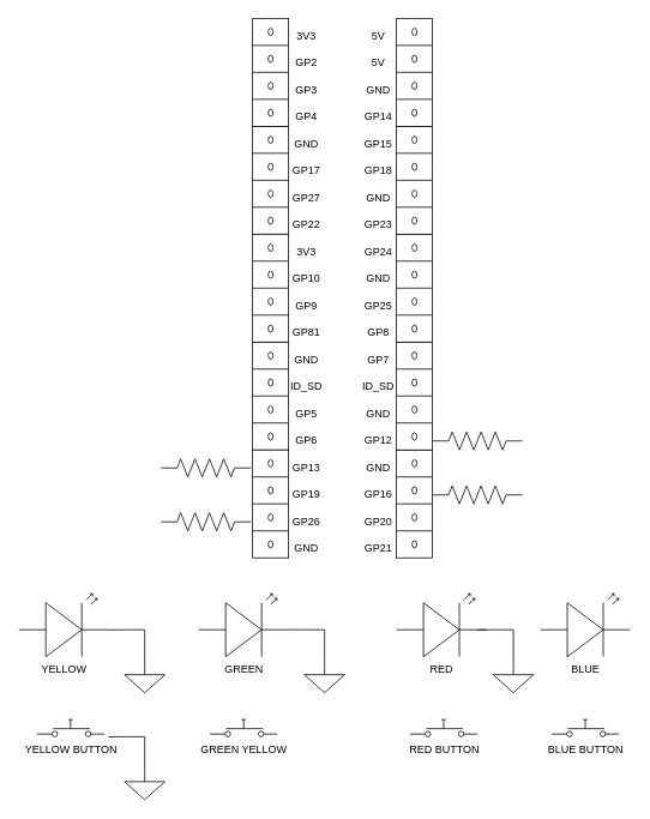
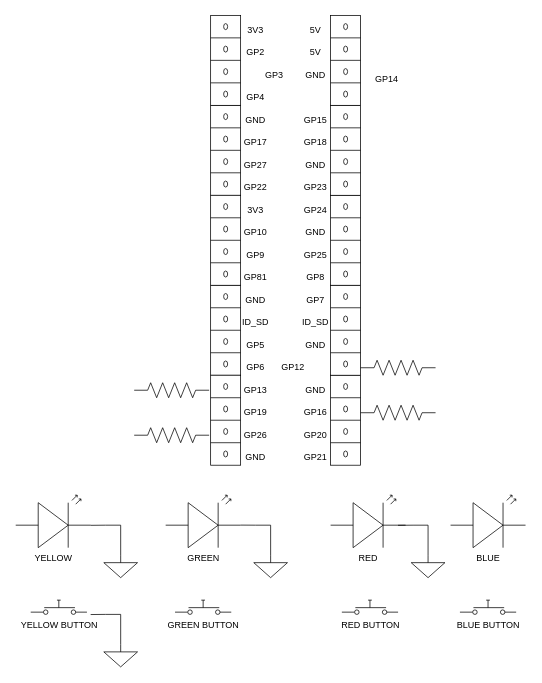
- <mxCell id="22" value="&lt;div&gt;GP3&lt;/div&gt;" style="text;html=1;strokeColor=none;fillColor=none;align=center;verticalAlign=middle;whiteSpace=wrap;rounded=0;" vertex="1" parent="1"><mxGeometry x="320" y="90" width="40" height="20" as="geometry" /></mxCell>
+ <mxCell id="22" value="&lt;div&gt;GP3&lt;/div&gt;" style="text;html=1;strokeColor=none;fillColor=none;align=center;verticalAlign=middle;whiteSpace=wrap;rounded=0;" vertex="1" parent="1"><mxGeometry x="345" y="90" width="40" height="20" as="geometry" /></mxCell>
- <mxCell id="26" value="&lt;div&gt;GP14&lt;/div&gt;" style="text;html=1;strokeColor=none;fillColor=none;align=center;verticalAlign=middle;whiteSpace=wrap;rounded=0;" vertex="1" parent="1"><mxGeometry x="400" y="120" width="40" height="20" as="geometry" /></mxCell>
+ <mxCell id="26" value="&lt;div&gt;GP14&lt;/div&gt;" style="text;html=1;strokeColor=none;fillColor=none;align=center;verticalAlign=middle;whiteSpace=wrap;rounded=0;" vertex="1" parent="1"><mxGeometry x="495" y="95" width="40" height="20" as="geometry" /></mxCell>
- <mxCell id="54" value="&lt;div&gt;GP12&lt;/div&gt;" style="text;html=1;strokeColor=none;fillColor=none;align=center;verticalAlign=middle;whiteSpace=wrap;rounded=0;" vertex="1" parent="1"><mxGeometry x="400" y="480" width="40" height="20" as="geometry" /></mxCell>
+ <mxCell id="54" value="&lt;div&gt;GP12&lt;/div&gt;" style="text;html=1;strokeColor=none;fillColor=none;align=center;verticalAlign=middle;whiteSpace=wrap;rounded=0;" vertex="1" parent="1"><mxGeometry x="370" y="480" width="40" height="20" as="geometry" /></mxCell>
- <mxCell id="7" value="GREEN YELLOW" style="pointerEvents=1;verticalLabelPosition=bottom;shadow=0;dashed=0;align=center;fillColor=#ffffff;html=1;verticalAlign=top;strokeWidth=1;shape=mxgraph.electrical.electro-mechanical.push_switch_no;" vertex="1" parent="1"><mxGeometry x="232.5" y="800" width="75" height="19" as="geometry" /></mxCell>
+ <mxCell id="7" value="GREEN BUTTON" style="pointerEvents=1;verticalLabelPosition=bottom;shadow=0;dashed=0;align=center;fillColor=#ffffff;html=1;verticalAlign=top;strokeWidth=1;shape=mxgraph.electrical.electro-mechanical.push_switch_no;" vertex="1" parent="1"><mxGeometry x="232.5" y="800" width="75" height="19" as="geometry" /></mxCell>
